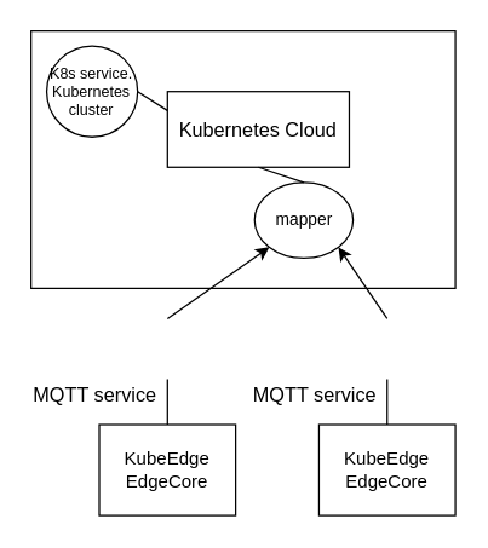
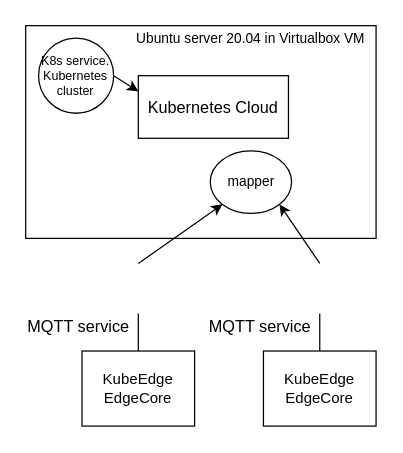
+ <mxCell id="14" value="Ubuntu server 20.04 in Virtualbox VM" style="text;html=1;strokeColor=none;fillColor=none;align=center;verticalAlign=middle;whiteSpace=wrap;rounded=0;labelBackgroundColor=none;fontSize=11;" vertex="1" parent="1"><mxGeometry x="100" y="20" width="200" height="20" as="geometry" /></mxCell>
- <mxCell id="8" value="" style="endArrow=none;html=1;fontSize=10;entryX=0;entryY=0.25;entryDx=0;entryDy=0;exitX=1;exitY=0.5;exitDx=0;exitDy=0;" edge="1" parent="1" source="5" target="4"><mxGeometry width="50" height="50" relative="1" as="geometry"><mxPoint x="60" y="150" as="sourcePoint" /><mxPoint x="110" y="100" as="targetPoint" /></mxGeometry></mxCell>
+ <mxCell id="8" value="" style="endArrow=classic;html=1;fontSize=10;entryX=0;entryY=0.25;entryDx=0;entryDy=0;exitX=1;exitY=0.5;exitDx=0;exitDy=0;" edge="1" parent="1" source="5" target="4"><mxGeometry width="50" height="50" relative="1" as="geometry"><mxPoint x="60" y="150" as="sourcePoint" /><mxPoint x="110" y="100" as="targetPoint" /></mxGeometry></mxCell>
- <mxCell id="16" value="" style="endArrow=none;html=1;fontSize=11;exitX=0.5;exitY=0;exitDx=0;exitDy=0;entryX=0.5;entryY=1;entryDx=0;entryDy=0;" edge="1" parent="1" source="15" target="4"><mxGeometry width="50" height="50" relative="1" as="geometry"><mxPoint x="45" y="160" as="sourcePoint" /><mxPoint x="95" y="110" as="targetPoint" /></mxGeometry></mxCell>
